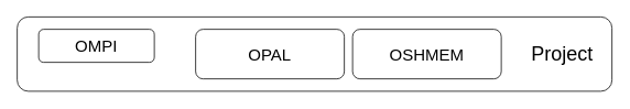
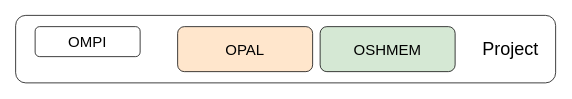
- <mxCell id="4" value="OPAL" style="rounded=1;whiteSpace=wrap;html=1;fontSize=20;" vertex="1" parent="1"><mxGeometry x="236" y="35" width="180" height="60" as="geometry" /></mxCell>
+ <mxCell id="4" value="OPAL" style="rounded=1;whiteSpace=wrap;html=1;fontSize=20;fillColor=#ffe6cc;" vertex="1" parent="1"><mxGeometry x="236" y="35" width="180" height="60" as="geometry" /></mxCell>
- <mxCell id="5" value="OSHMEM" style="rounded=1;whiteSpace=wrap;html=1;fontSize=20;" vertex="1" parent="1"><mxGeometry x="426" y="35" width="180" height="60" as="geometry" /></mxCell>
+ <mxCell id="5" value="OSHMEM" style="rounded=1;whiteSpace=wrap;html=1;fontSize=20;fillColor=#d5e8d4;" vertex="1" parent="1"><mxGeometry x="426" y="35" width="180" height="60" as="geometry" /></mxCell>
